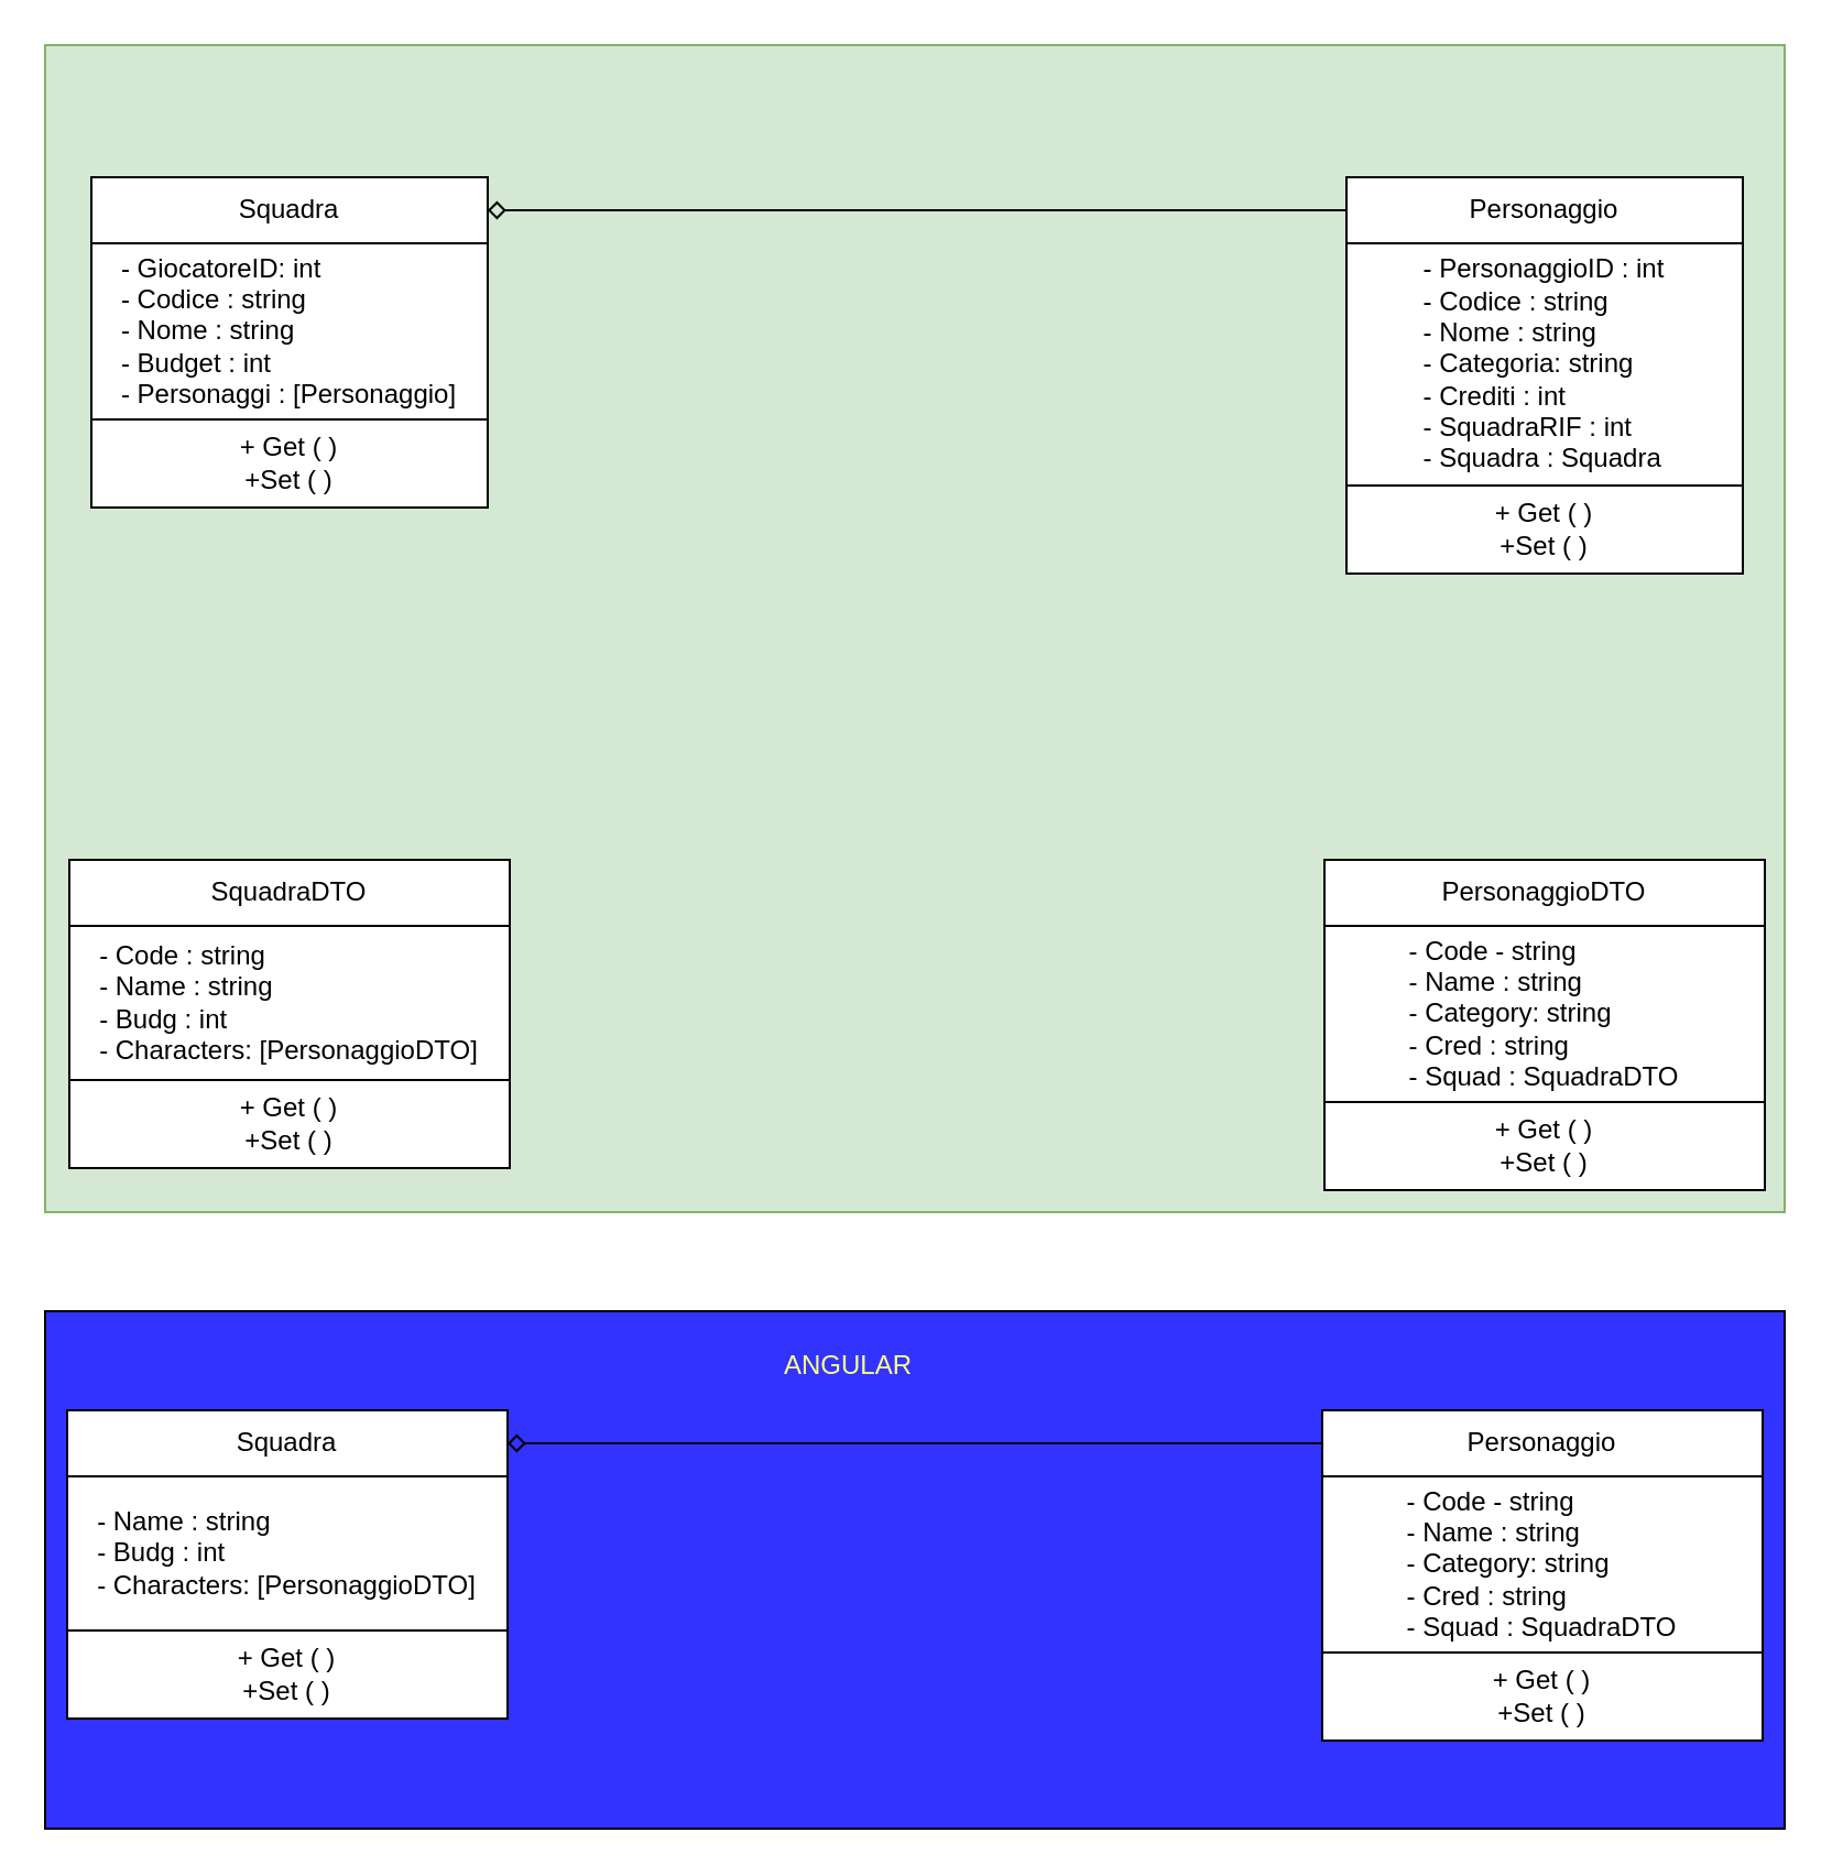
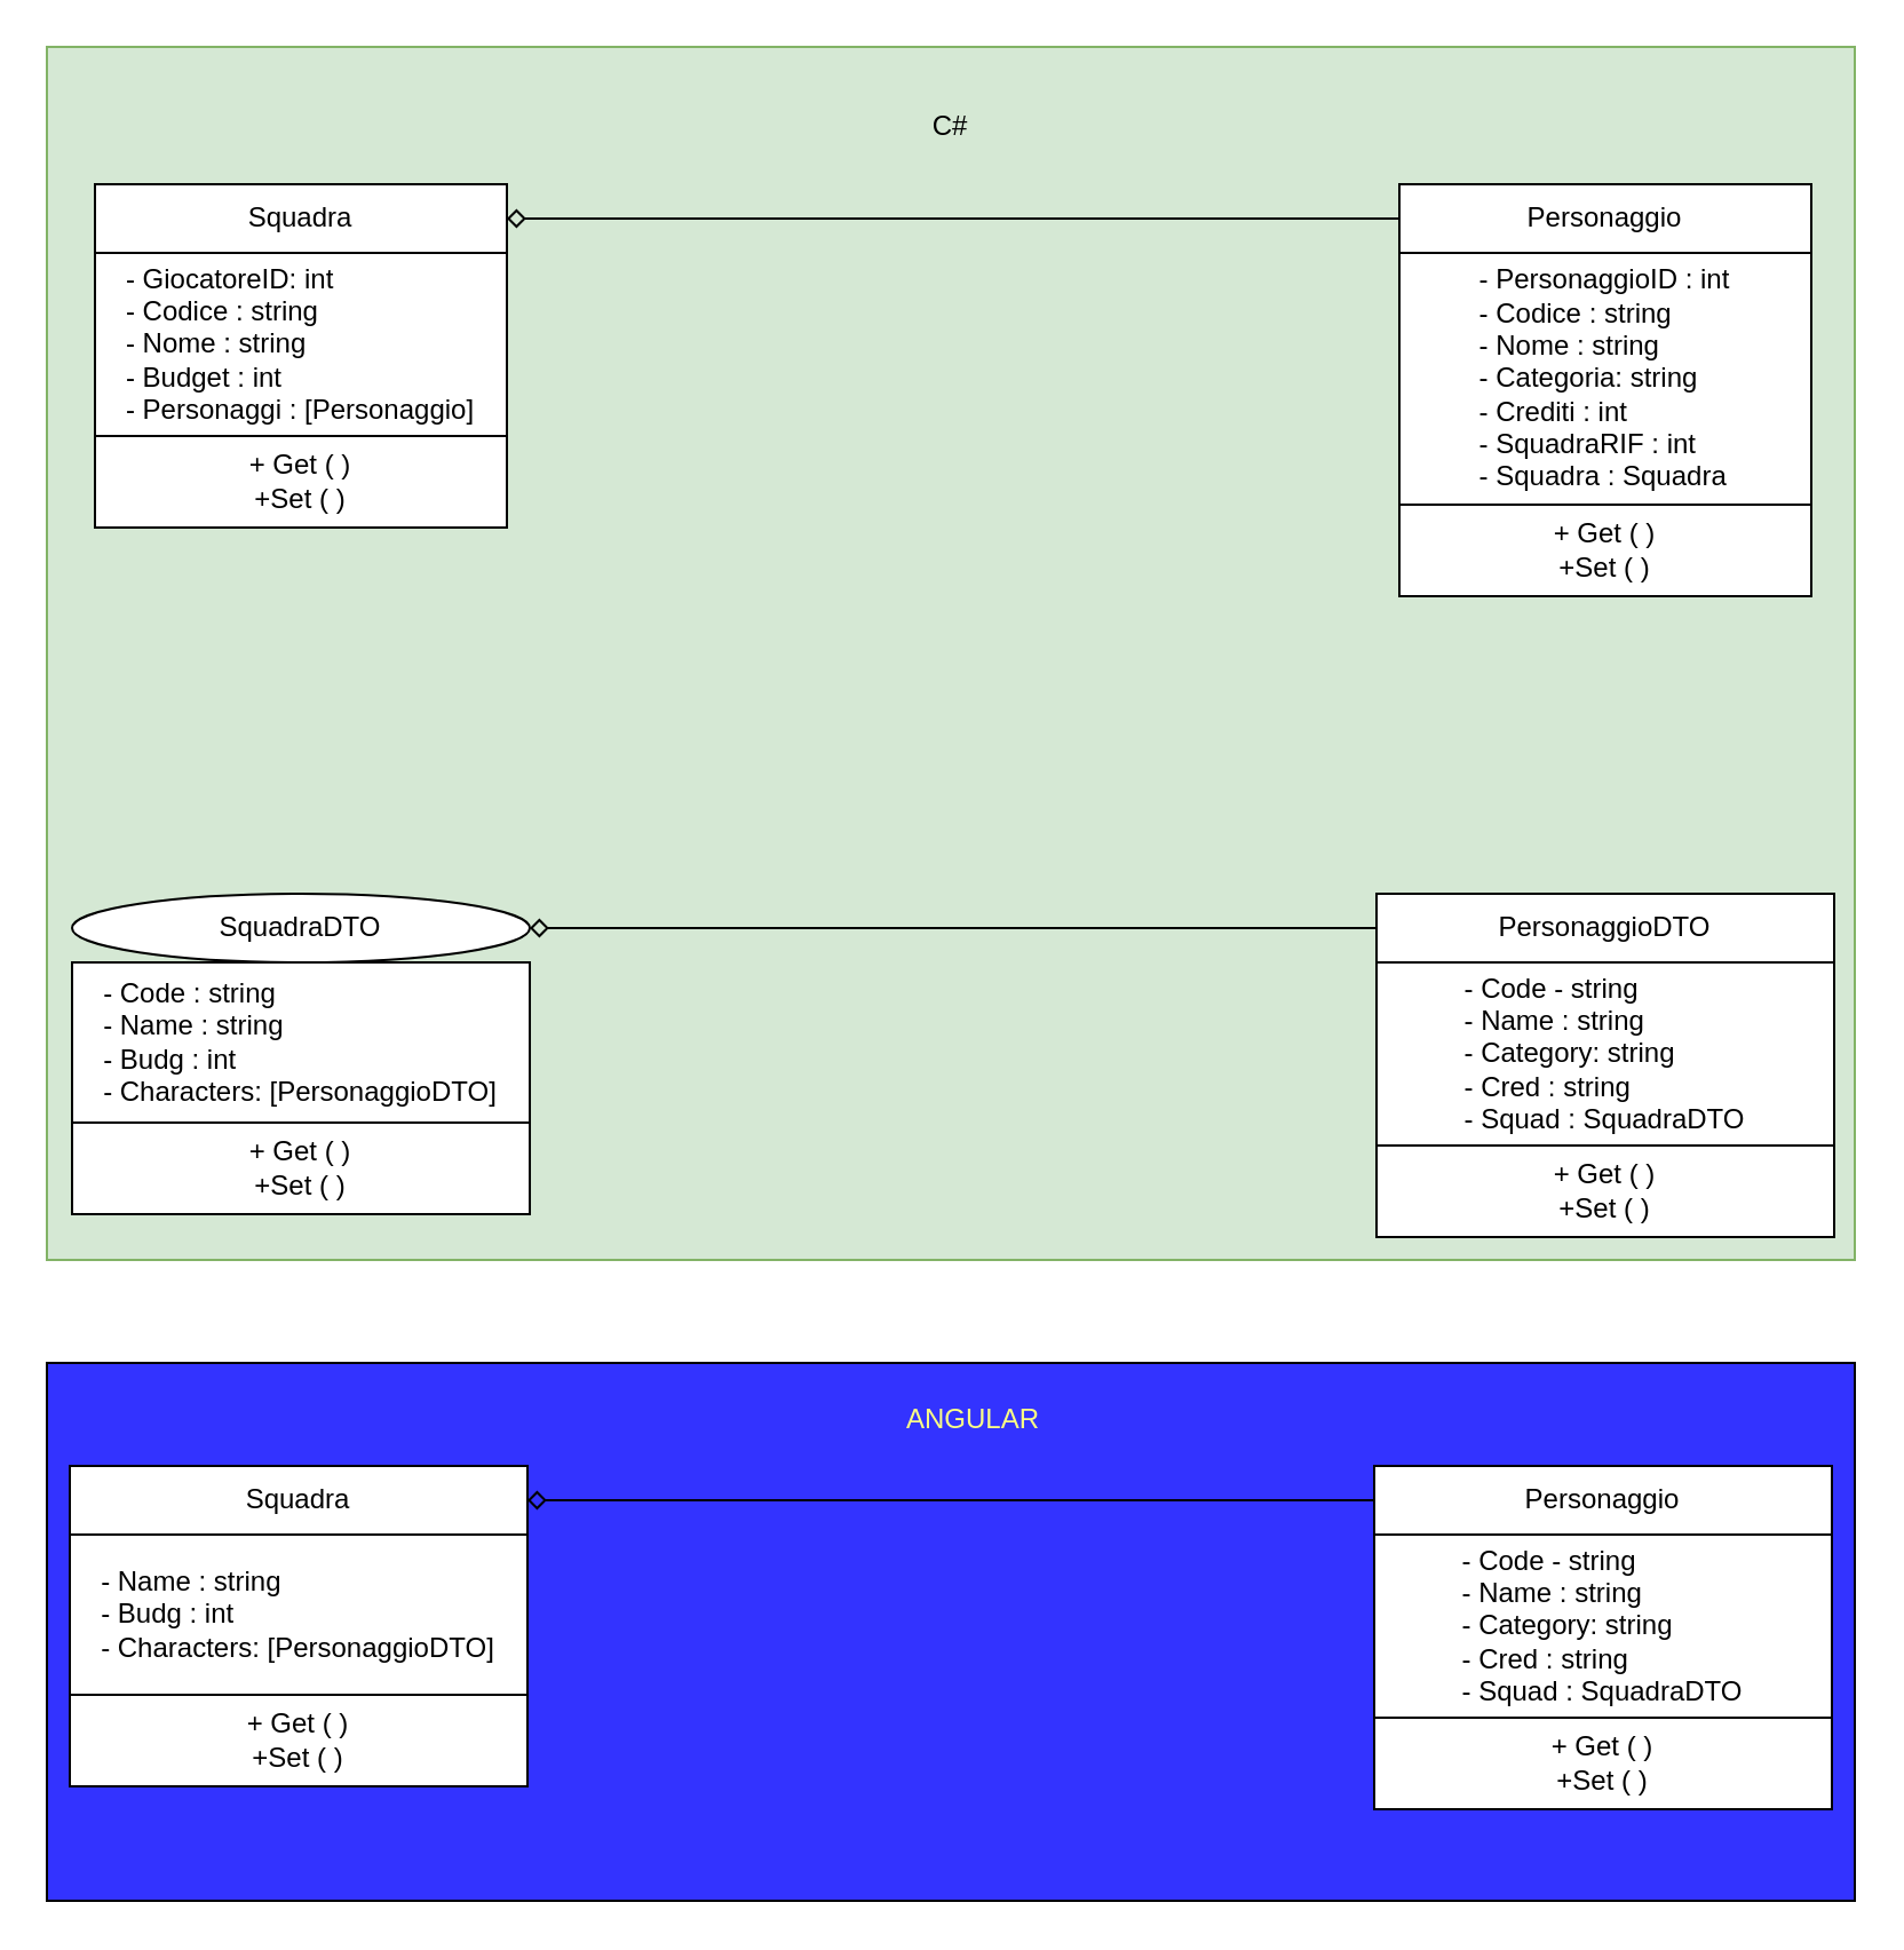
+ <mxCell id="25" value="C#" style="text;html=1;align=center;verticalAlign=middle;whiteSpace=wrap;rounded=0;fontColor=#000000;" vertex="1" parent="1"><mxGeometry x="385" y="40" width="60" height="30" as="geometry" /></mxCell>
- <mxCell id="11" value="SquadraDTO" style="rounded=0;whiteSpace=wrap;html=1;" parent="1" vertex="1"><mxGeometry x="31" y="390" width="200" height="30" as="geometry" /></mxCell>
+ <mxCell id="11" value="SquadraDTO" style="ellipse;whiteSpace=wrap;html=1;" parent="1" vertex="1"><mxGeometry x="31" y="390" width="200" height="30" as="geometry" /></mxCell>
+ <mxCell id="14" style="edgeStyle=orthogonalEdgeStyle;rounded=0;orthogonalLoop=1;jettySize=auto;html=1;entryX=1;entryY=0.5;entryDx=0;entryDy=0;endArrow=diamond;endFill=0;" parent="1" source="15" target="11" edge="1"><mxGeometry relative="1" as="geometry"><Array as="points"><mxPoint x="241" y="405" /><mxPoint x="241" y="405" /></Array></mxGeometry></mxCell>
- <mxCell id="26" value="ANGULAR" style="text;html=1;align=center;verticalAlign=middle;whiteSpace=wrap;rounded=0;fontColor=#FBFF85;" vertex="1" parent="1"><mxGeometry x="355" y="605" width="60" height="30" as="geometry" /></mxCell>
+ <mxCell id="26" value="ANGULAR" style="text;html=1;align=center;verticalAlign=middle;whiteSpace=wrap;rounded=0;fontColor=#FBFF85;" vertex="1" parent="1"><mxGeometry x="395" y="605" width="60" height="30" as="geometry" /></mxCell>
